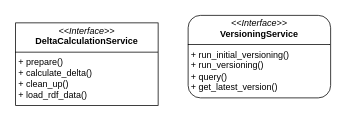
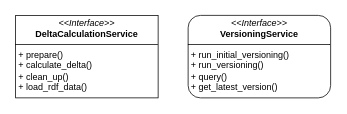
- <mxCell id="2" value="&lt;p style=&quot;margin:0px;margin-top:4px;text-align:center;&quot;&gt;&lt;i&gt;&amp;lt;&amp;lt;Interface&amp;gt;&amp;gt;&lt;/i&gt;&lt;br&gt;&lt;b&gt;DeltaCalculationService&lt;/b&gt;&lt;/p&gt;&lt;hr size=&quot;1&quot; style=&quot;border-style:solid;&quot;&gt;&lt;p style=&quot;margin:0px;margin-left:4px;&quot;&gt;+ prepare()&lt;br&gt;+ calculate_delta()&lt;/p&gt;&lt;p style=&quot;margin:0px;margin-left:4px;&quot;&gt;+ clean_up()&lt;/p&gt;&lt;p style=&quot;margin:0px;margin-left:4px;&quot;&gt;+ load_rdf_data()&lt;/p&gt;" style="verticalAlign=top;align=left;overflow=fill;html=1;whiteSpace=wrap;" vertex="1" parent="1"><mxGeometry x="20" y="30" width="190" height="110" as="geometry" /></mxCell>
+ <mxCell id="2" value="&lt;p style=&quot;margin:0px;margin-top:4px;text-align:center;&quot;&gt;&lt;i&gt;&amp;lt;&amp;lt;Interface&amp;gt;&amp;gt;&lt;/i&gt;&lt;br&gt;&lt;b&gt;DeltaCalculationService&lt;/b&gt;&lt;/p&gt;&lt;hr size=&quot;1&quot; style=&quot;border-style:solid;&quot;&gt;&lt;p style=&quot;margin:0px;margin-left:4px;&quot;&gt;+ prepare()&lt;br&gt;+ calculate_delta()&lt;/p&gt;&lt;p style=&quot;margin:0px;margin-left:4px;&quot;&gt;+ clean_up()&lt;/p&gt;&lt;p style=&quot;margin:0px;margin-left:4px;&quot;&gt;+ load_rdf_data()&lt;/p&gt;" style="verticalAlign=top;align=left;overflow=fill;html=1;whiteSpace=wrap;" vertex="1" parent="1"><mxGeometry x="20" y="20" width="190" height="110" as="geometry" /></mxCell>
